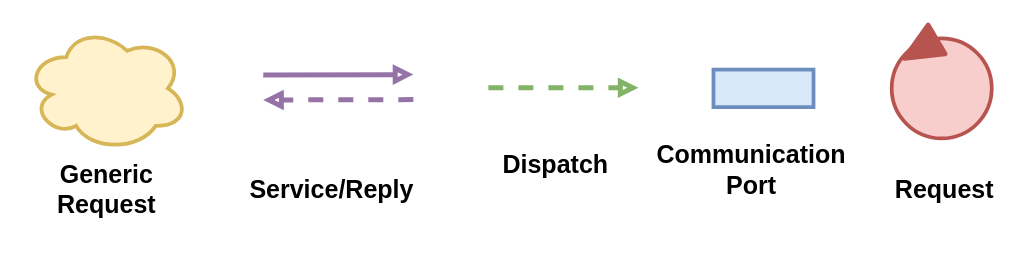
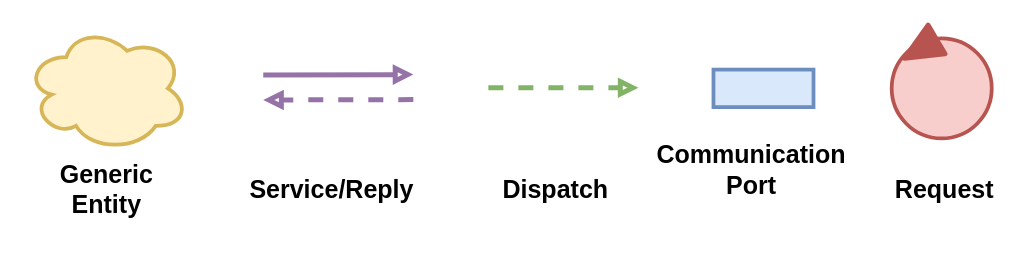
- <mxCell id="11" value="Dispatch" style="text;html=1;strokeColor=none;fillColor=none;align=center;verticalAlign=middle;whiteSpace=wrap;rounded=0;fontStyle=1;fontSize=20;" parent="1" vertex="1"><mxGeometry x="399" y="120" width="90" height="20" as="geometry" /></mxCell>
+ <mxCell id="11" value="Dispatch" style="text;html=1;strokeColor=none;fillColor=none;align=center;verticalAlign=middle;whiteSpace=wrap;rounded=0;fontStyle=1;fontSize=20;" parent="1" vertex="1"><mxGeometry x="399" y="140" width="90" height="20" as="geometry" /></mxCell>
- <mxCell id="9" value="Generic Request" style="text;html=1;strokeColor=none;fillColor=none;align=center;verticalAlign=middle;whiteSpace=wrap;rounded=0;fontStyle=1;fontSize=20;" parent="1" vertex="1"><mxGeometry x="40" y="120" width="90" height="60" as="geometry" /></mxCell>
+ <mxCell id="9" value="Generic Entity" style="text;html=1;strokeColor=none;fillColor=none;align=center;verticalAlign=middle;whiteSpace=wrap;rounded=0;fontStyle=1;fontSize=20;" parent="1" vertex="1"><mxGeometry x="40" y="120" width="90" height="60" as="geometry" /></mxCell>
